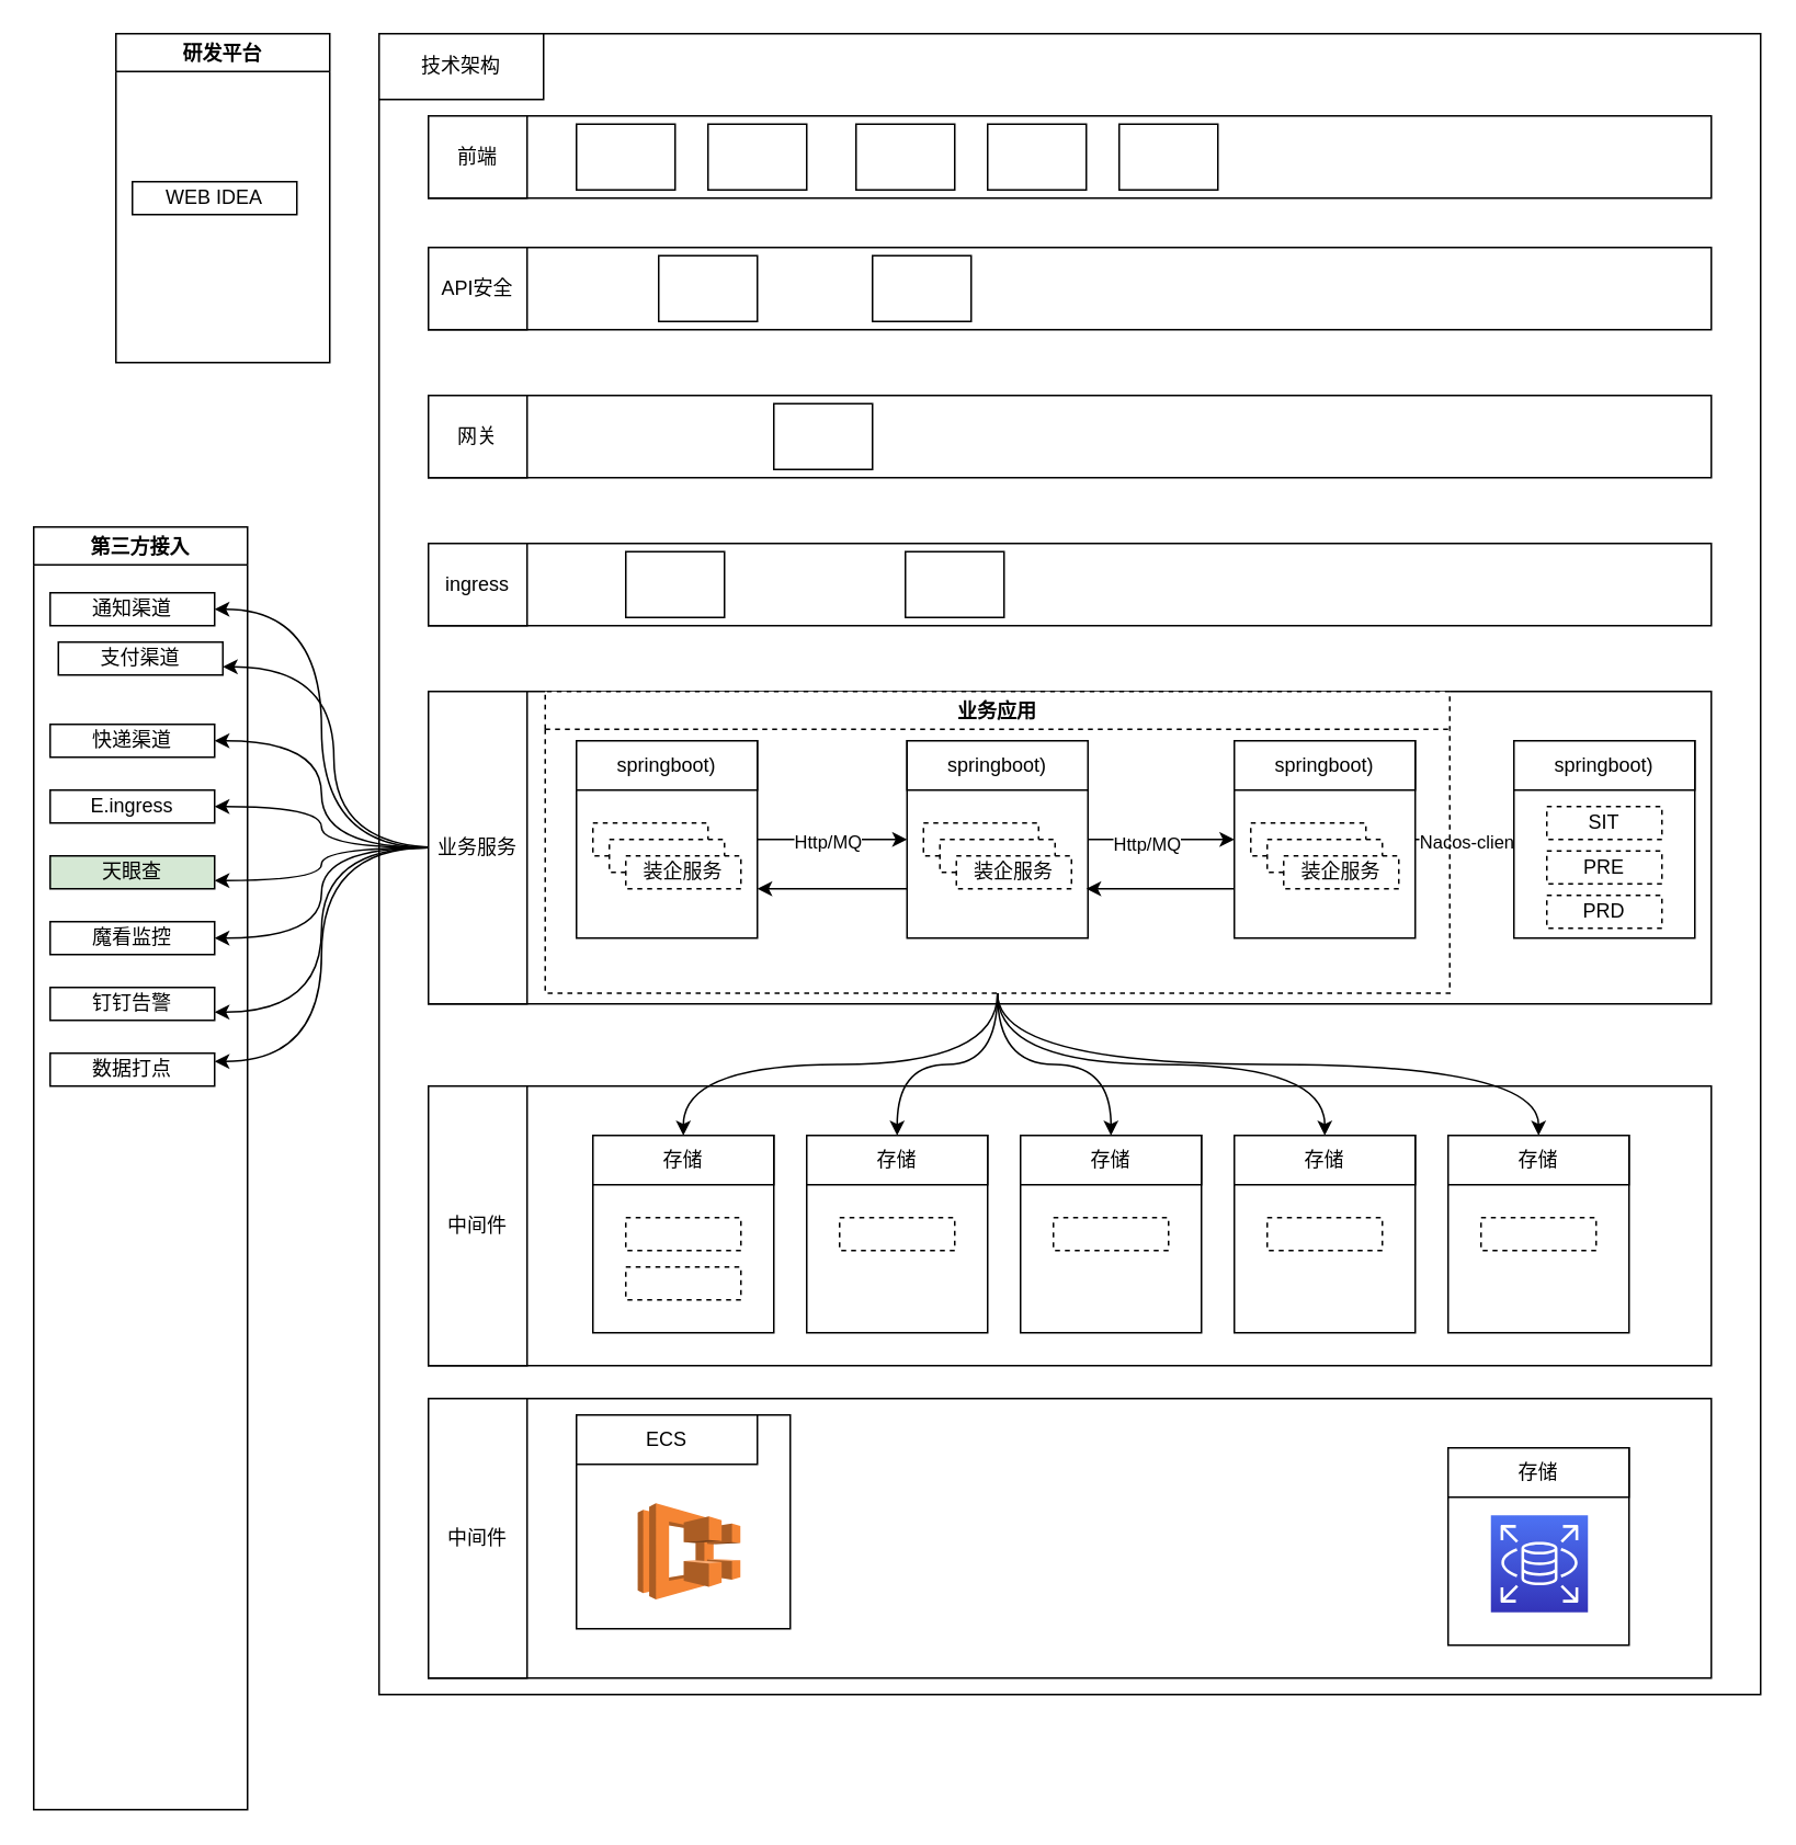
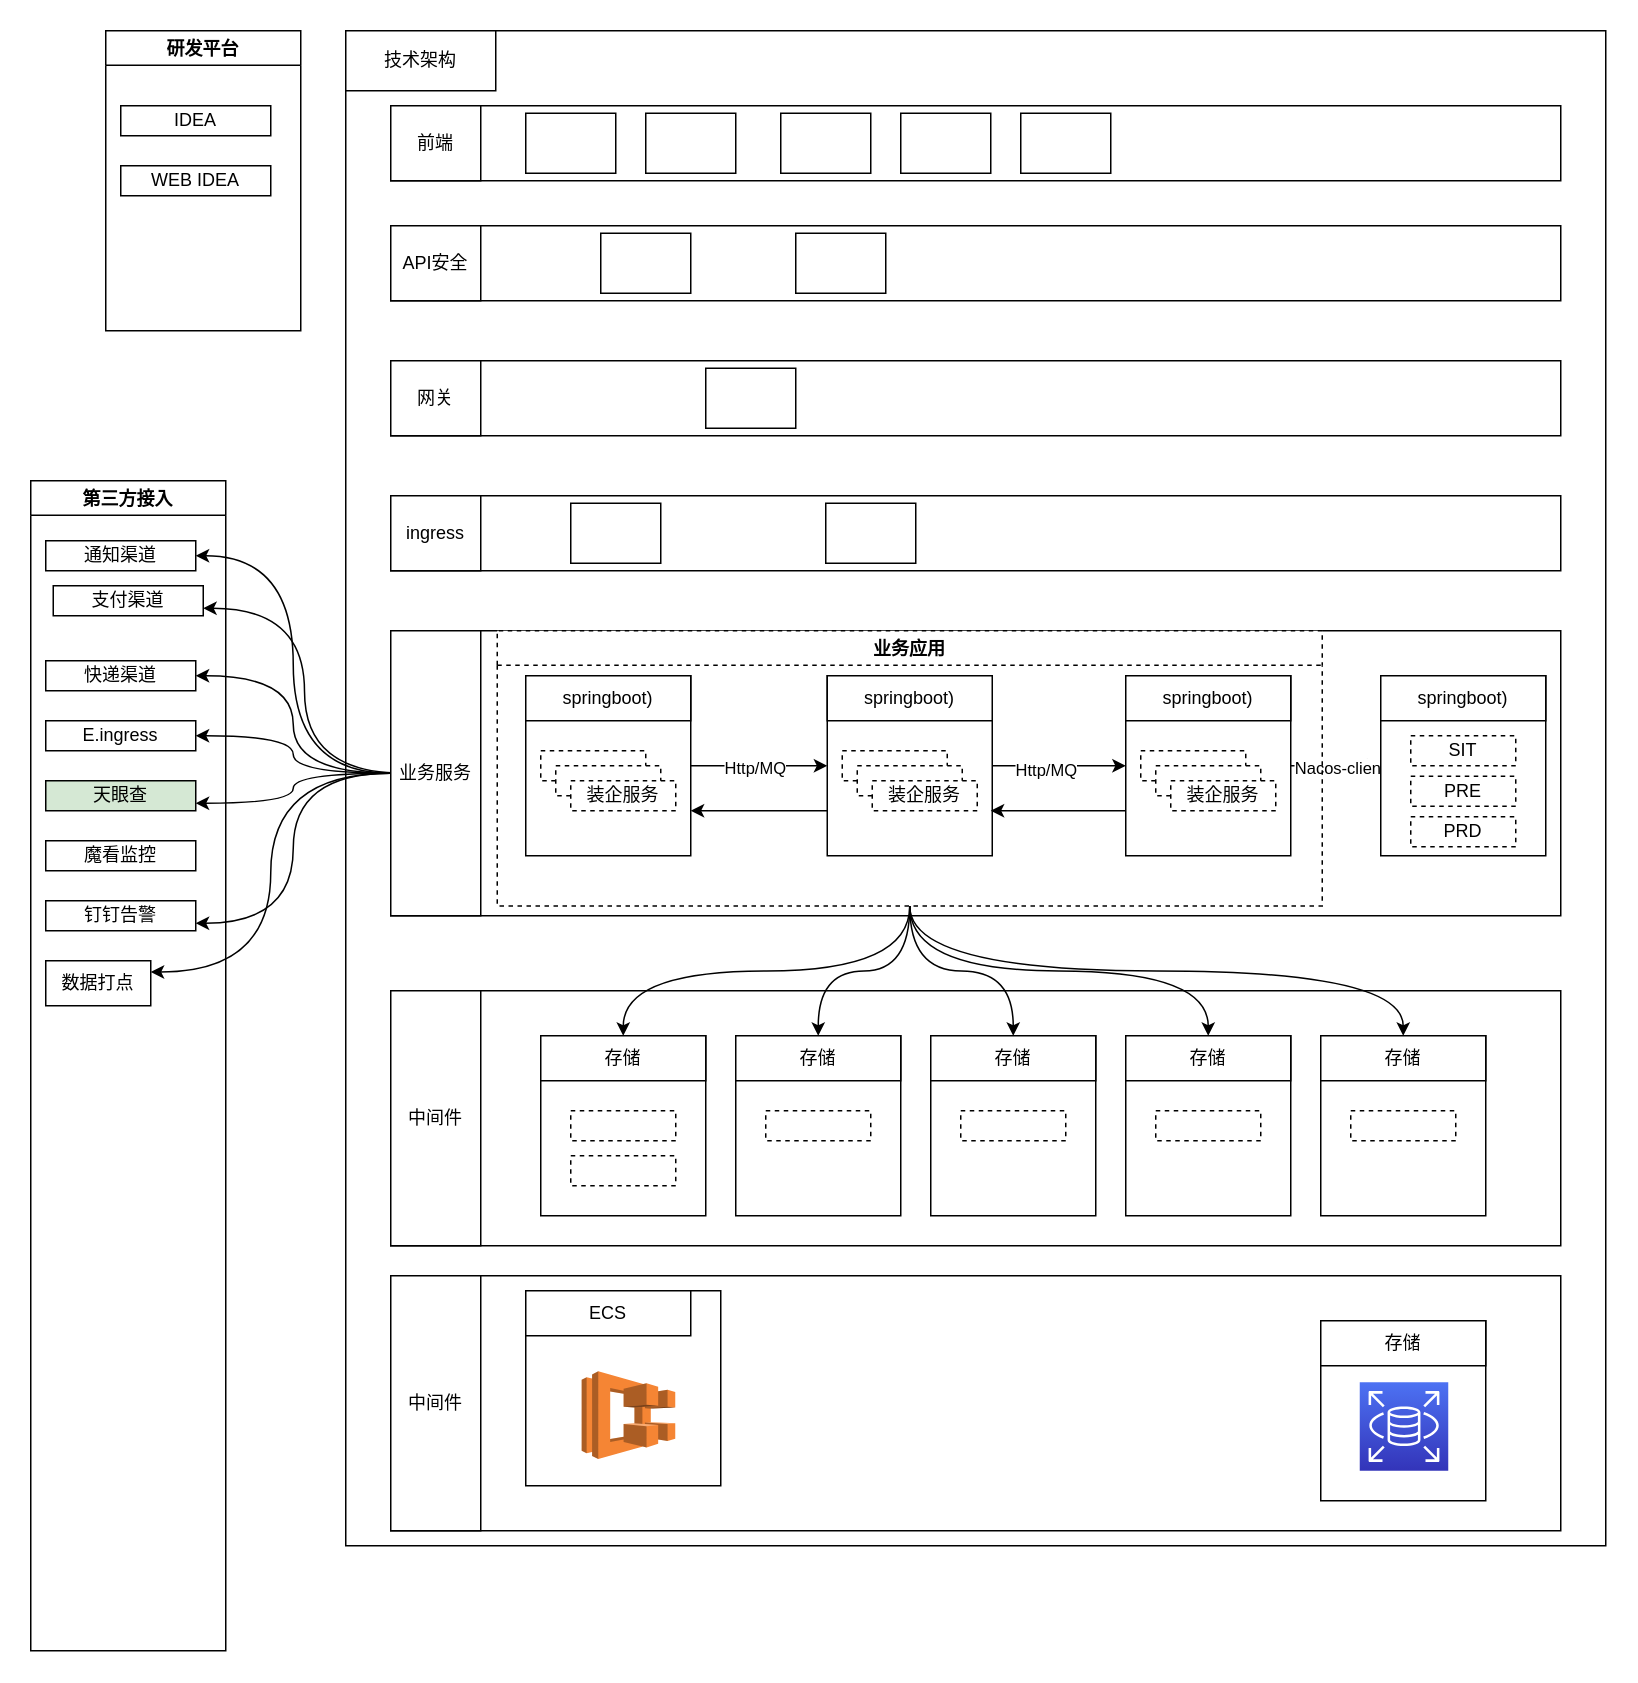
+ <mxCell id="93" value="IDEA" style="rounded=0;whiteSpace=wrap;html=1;" vertex="1" parent="92"><mxGeometry x="10" y="50" width="100" height="20" as="geometry" /></mxCell>
- <mxCell id="18" style="edgeStyle=orthogonalEdgeStyle;curved=1;rounded=0;orthogonalLoop=1;jettySize=auto;html=1;exitX=0;exitY=0.5;exitDx=0;exitDy=0;entryX=1;entryY=0.5;entryDx=0;entryDy=0;" edge="1" parent="1" source="21" target="101"><mxGeometry relative="1" as="geometry" /></mxCell>
- <mxCell id="103" value="数据打点" style="rounded=0;whiteSpace=wrap;html=1;" vertex="1" parent="1"><mxGeometry x="30" y="640" width="100" height="20" as="geometry" /></mxCell>
+ <mxCell id="103" value="数据打点" style="rounded=0;whiteSpace=wrap;html=1;" vertex="1" parent="1"><mxGeometry x="30" y="640" width="70" height="30" as="geometry" /></mxCell>
